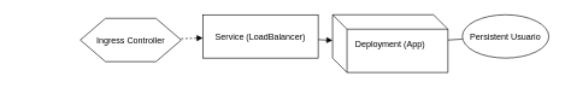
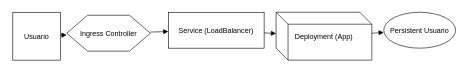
- <mxCell id="8" style="endArrow=block;dashed=1;" parent="1" source="3" target="4" edge="1"><mxGeometry relative="1" as="geometry" /></mxCell>
+ <mxCell id="8" style="endArrow=block" parent="1" source="3" target="4" edge="1"><mxGeometry relative="1" as="geometry" /></mxCell>
- <mxCell id="10" style="endArrow=none;" parent="1" source="5" target="6" edge="1"><mxGeometry relative="1" as="geometry" /></mxCell>
+ <mxCell id="10" style="endArrow=block" parent="1" source="5" target="6" edge="1"><mxGeometry relative="1" as="geometry" /></mxCell>
+ <mxCell id="7" style="endArrow=block" parent="1" source="2" target="3" edge="1"><mxGeometry relative="1" as="geometry" /></mxCell>
+ <mxCell id="2" value="Usuario" style="shape=man;" parent="1" vertex="1"><mxGeometry x="20" y="20" width="80" height="80" as="geometry" /></mxCell>
